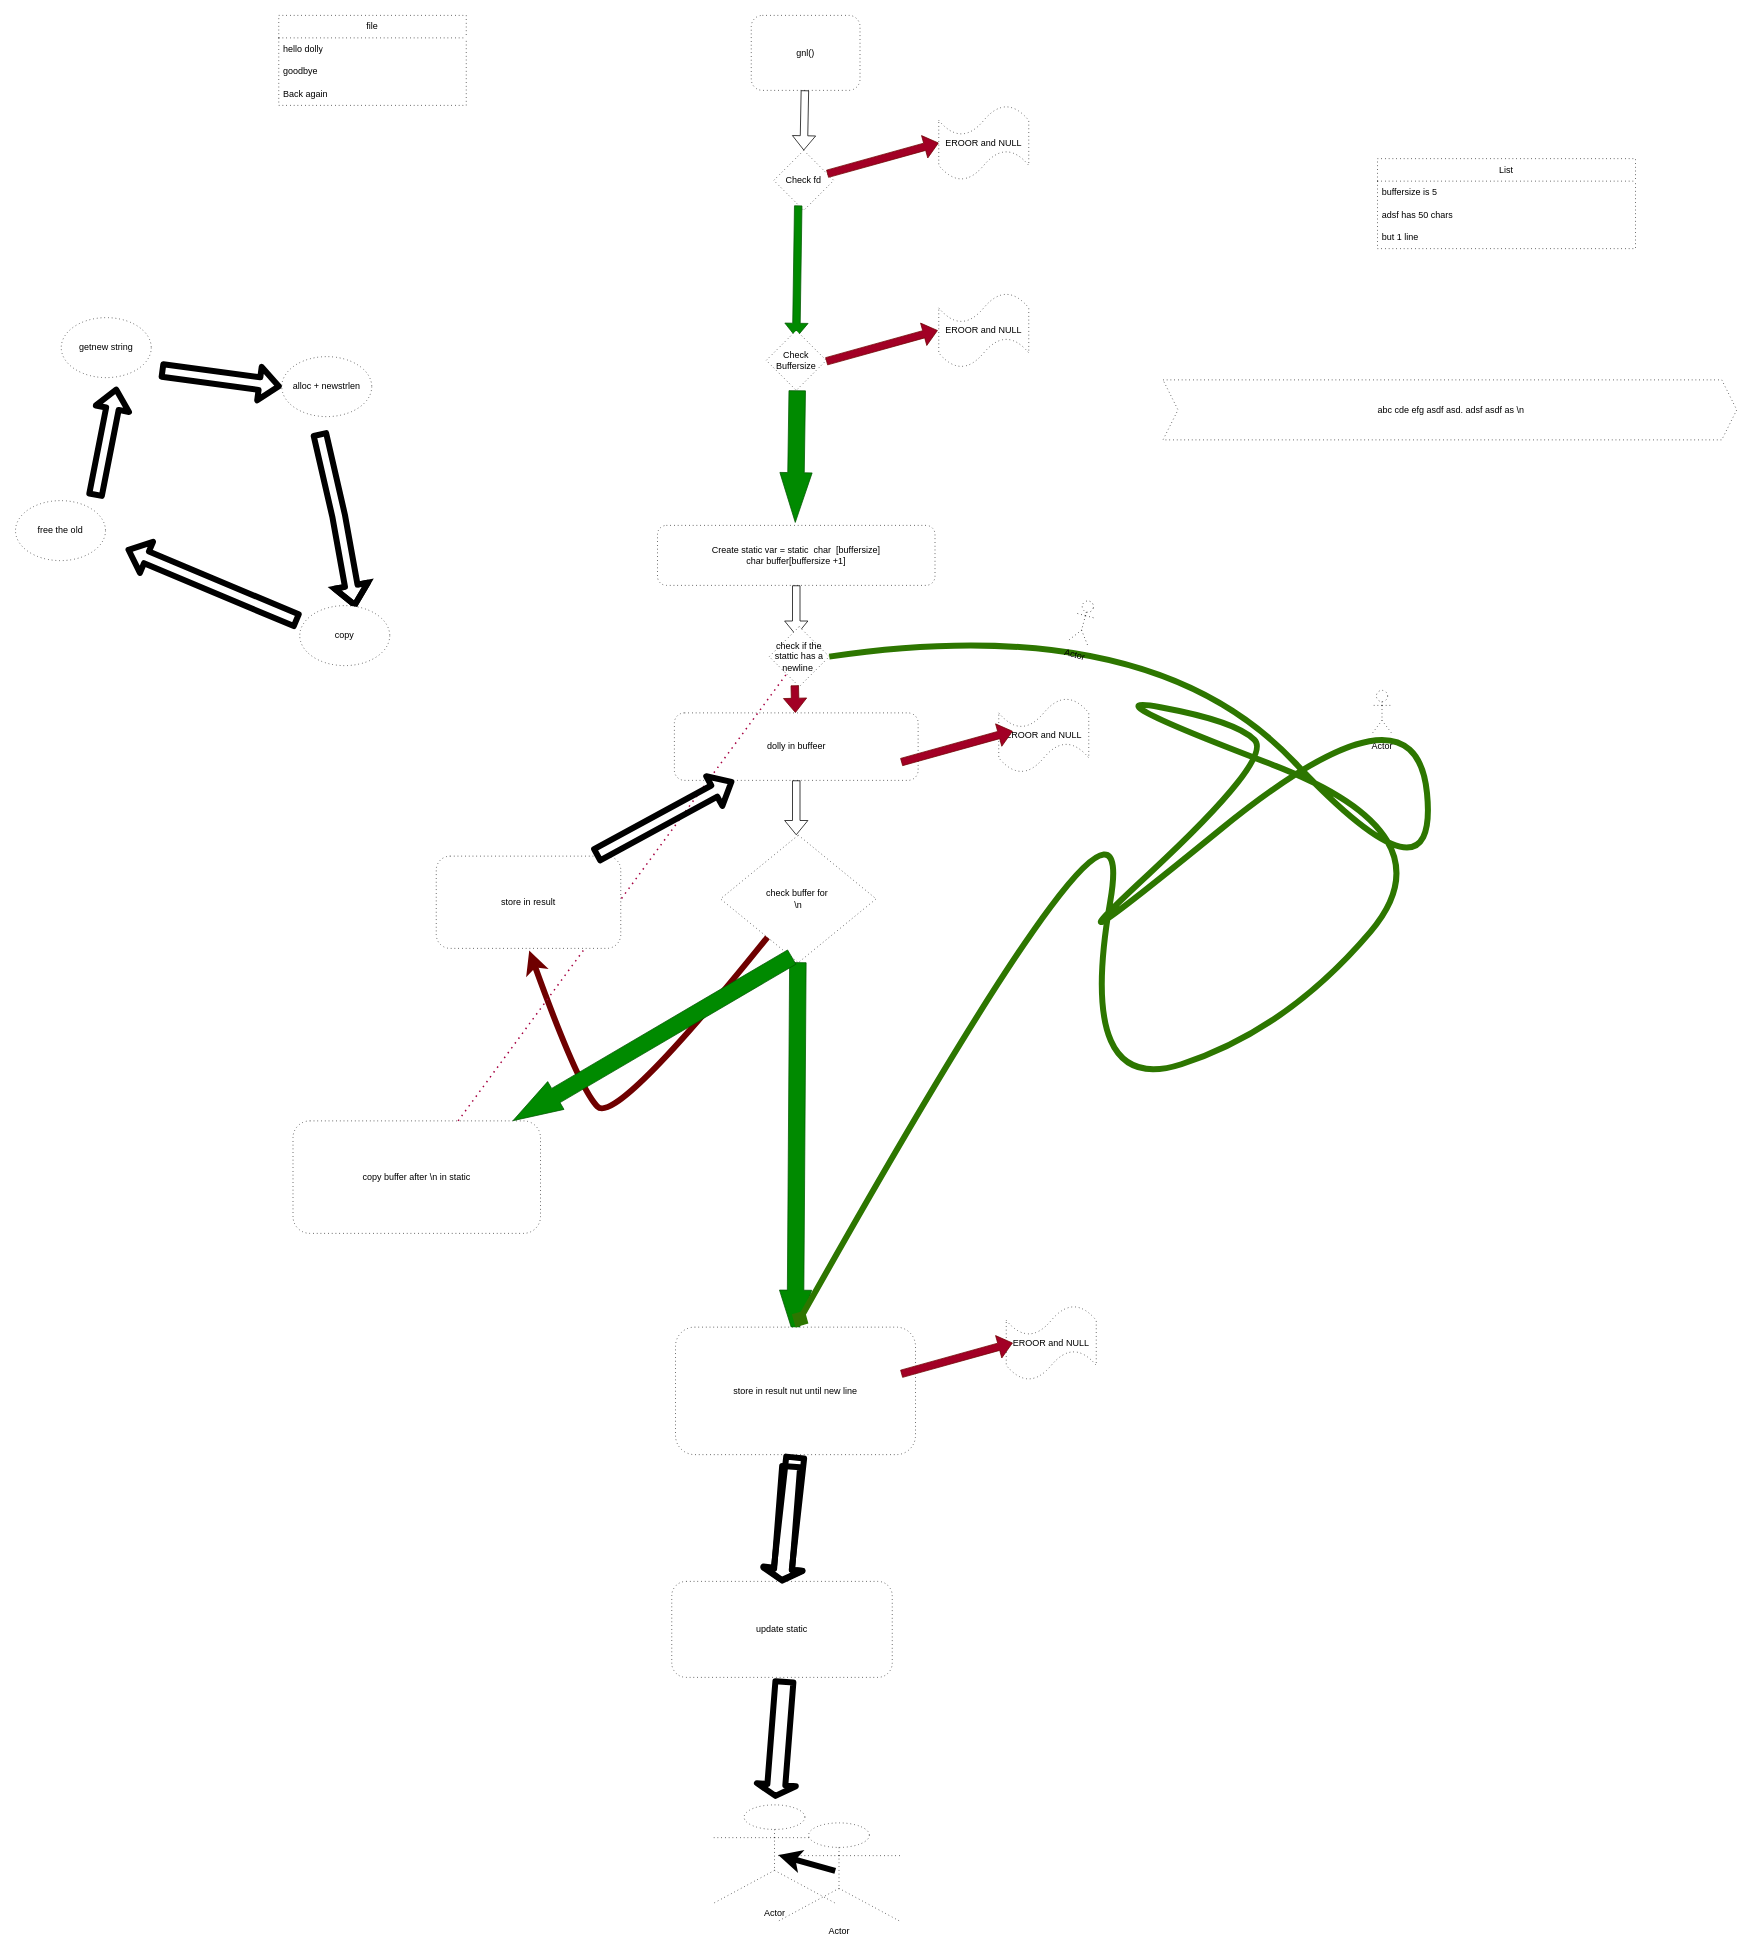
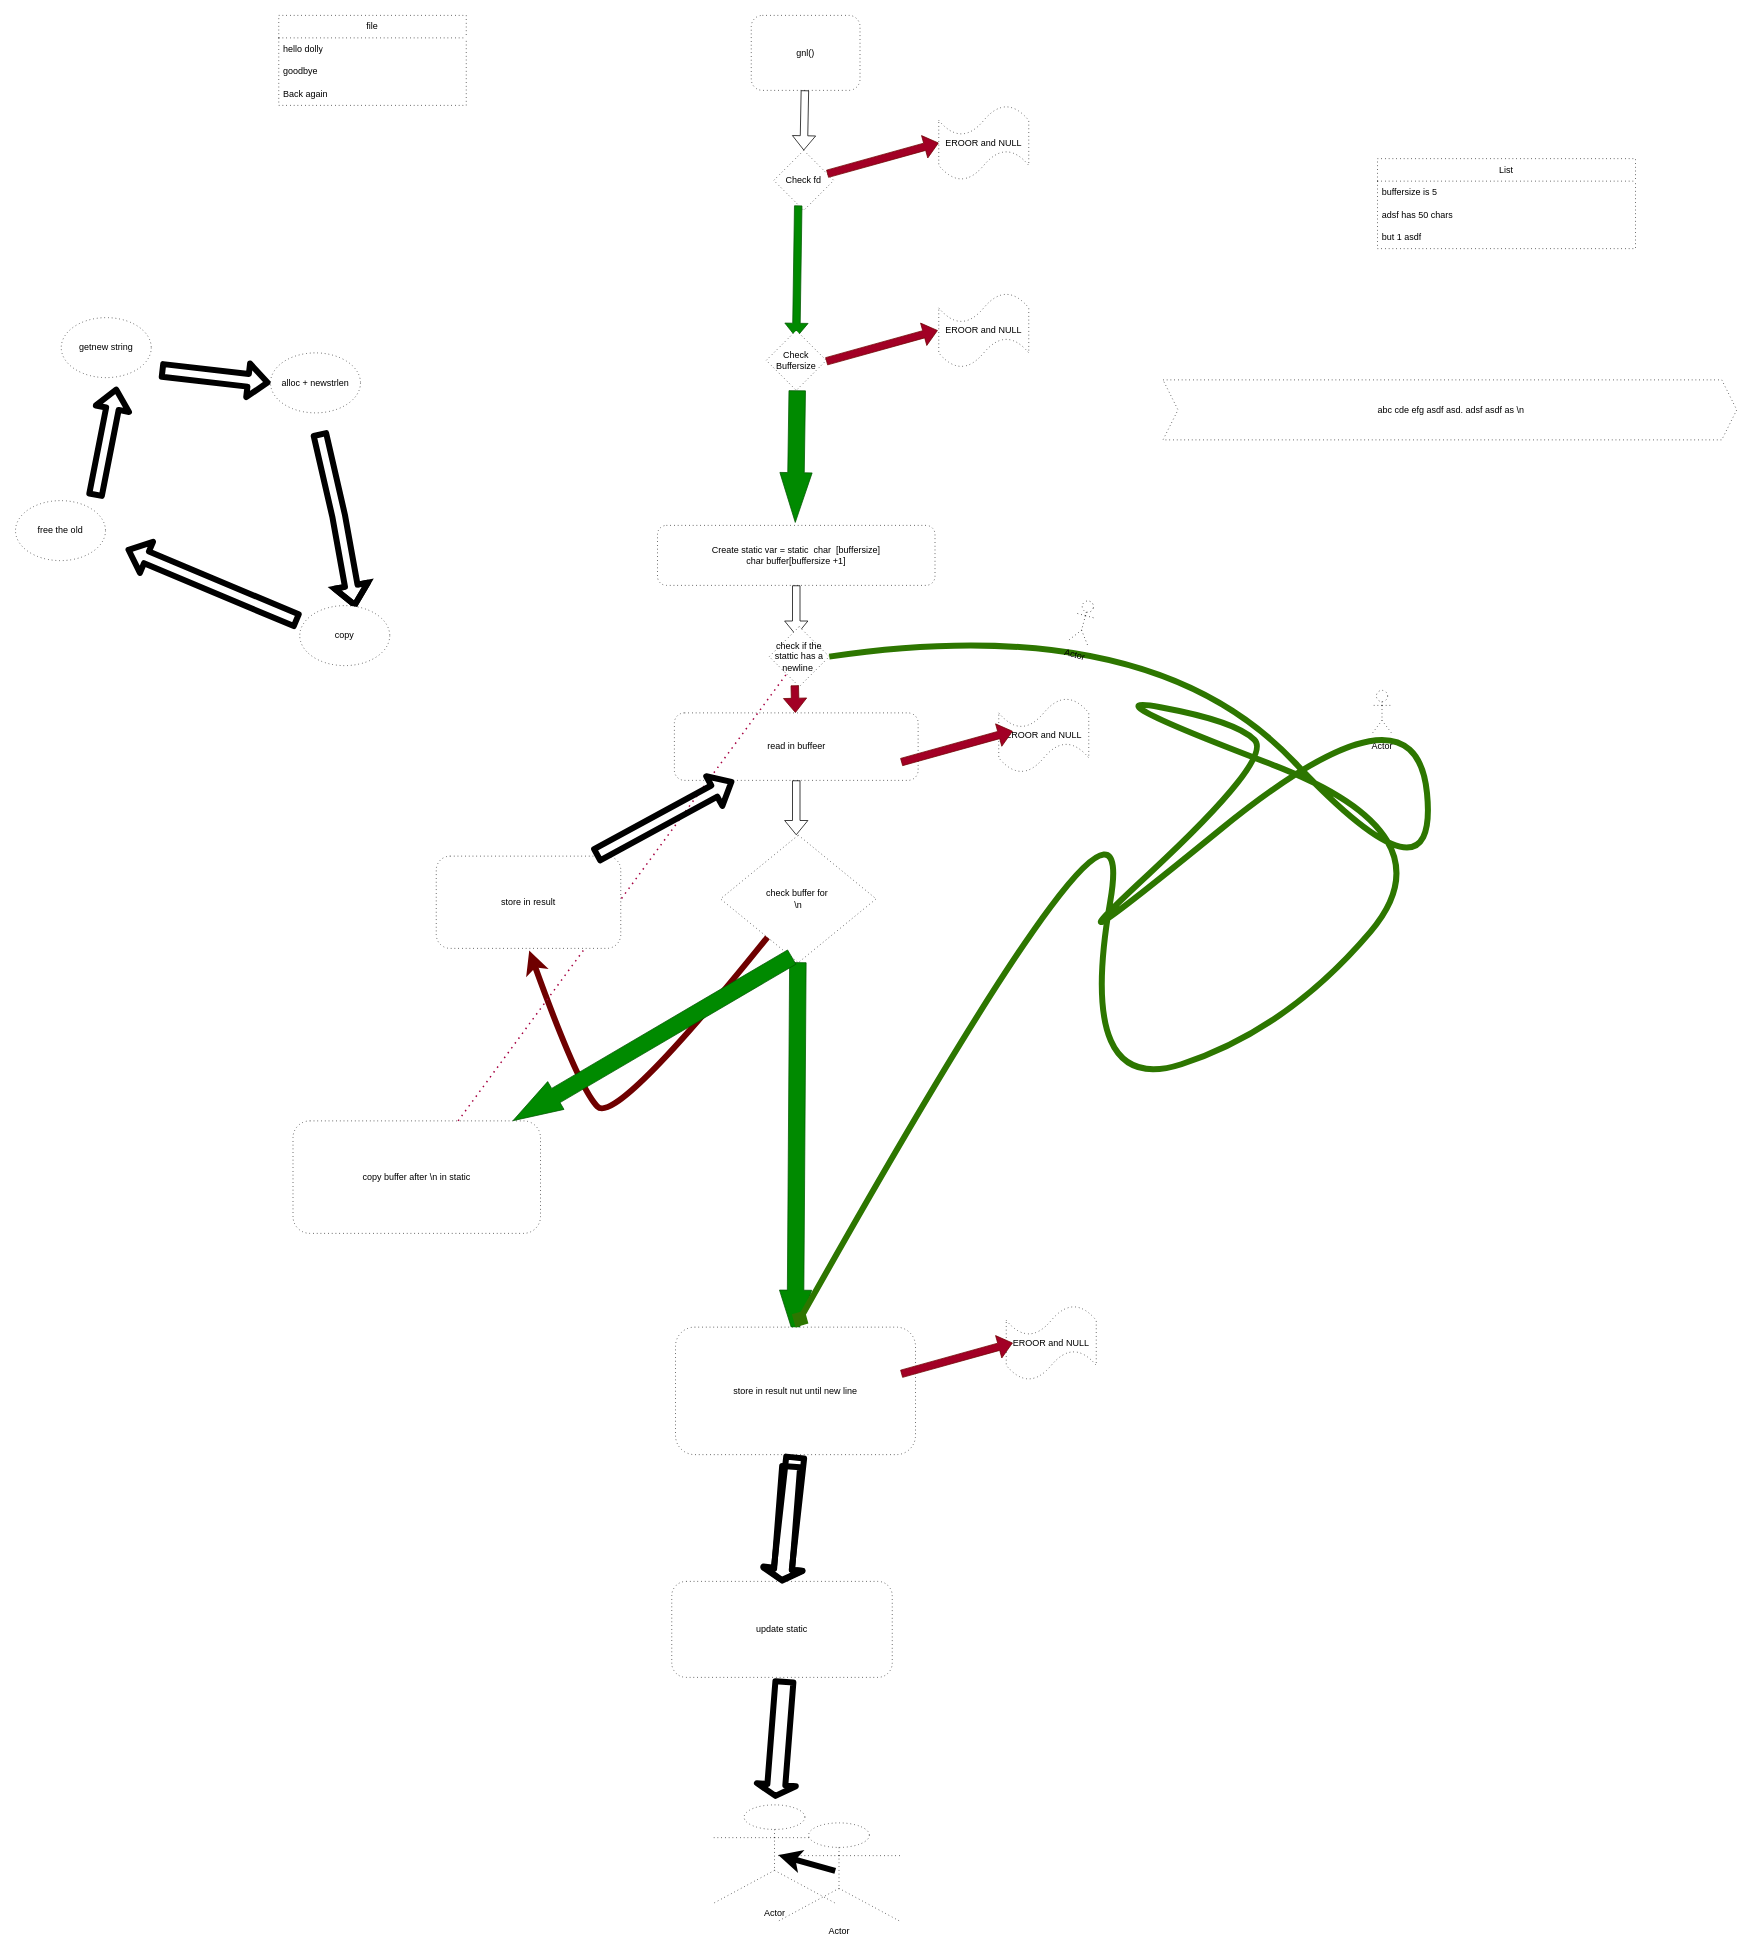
- <mxCell id="39" value="but 1 line" style="text;strokeColor=none;fillColor=none;align=left;verticalAlign=middle;spacingLeft=4;spacingRight=4;overflow=hidden;points=[[0,0.5],[1,0.5]];portConstraint=eastwest;rotatable=0;whiteSpace=wrap;html=1;shadow=0;dashed=1;dashPattern=1 4;" vertex="1" parent="36"><mxGeometry y="90" width="344" height="30" as="geometry" /></mxCell>
+ <mxCell id="39" value="but 1 asdf" style="text;strokeColor=none;fillColor=none;align=left;verticalAlign=middle;spacingLeft=4;spacingRight=4;overflow=hidden;points=[[0,0.5],[1,0.5]];portConstraint=eastwest;rotatable=0;whiteSpace=wrap;html=1;shadow=0;dashed=1;dashPattern=1 4;" vertex="1" parent="36"><mxGeometry y="90" width="344" height="30" as="geometry" /></mxCell>
- <mxCell id="53" value="alloc + newstrlen" style="ellipse;whiteSpace=wrap;html=1;shadow=0;dashed=1;dashPattern=1 4;gradientColor=none;" vertex="1" parent="1"><mxGeometry x="375" y="475" width="120" height="80" as="geometry" /></mxCell>
+ <mxCell id="53" value="alloc + newstrlen" style="ellipse;whiteSpace=wrap;html=1;shadow=0;dashed=1;dashPattern=1 4;gradientColor=none;" vertex="1" parent="1"><mxGeometry x="360" y="470" width="120" height="80" as="geometry" /></mxCell>
- <mxCell id="18" value="dolly in buffeer" style="rounded=1;whiteSpace=wrap;html=1;shadow=0;dashed=1;dashPattern=1 4;gradientColor=none;" vertex="1" parent="1"><mxGeometry x="898.5" y="950" width="325" height="90" as="geometry" /></mxCell>
+ <mxCell id="18" value="read in buffeer" style="rounded=1;whiteSpace=wrap;html=1;shadow=0;dashed=1;dashPattern=1 4;gradientColor=none;" vertex="1" parent="1"><mxGeometry x="898.5" y="950" width="325" height="90" as="geometry" /></mxCell>
